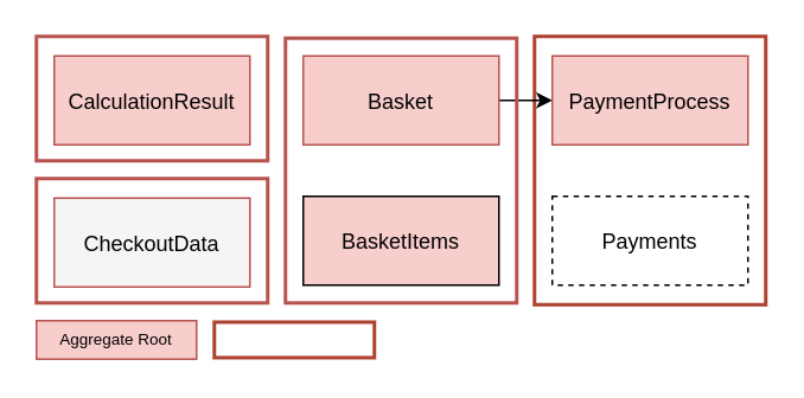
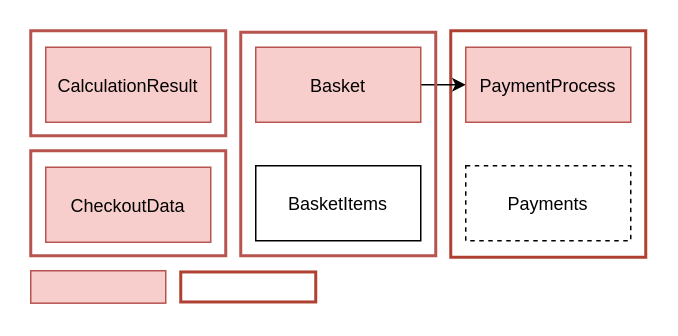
- <mxCell id="6" value="BasketItems" style="strokeColor=#000000;fillColor=#f8cecc;fontColor=#000000;" vertex="1" parent="1"><mxGeometry x="170" y="110" width="110" height="50" as="geometry" /></mxCell>
+ <mxCell id="6" value="BasketItems" style="strokeColor=#000000;fillColor=#FFFFFF;fontColor=#000000;" vertex="1" parent="1"><mxGeometry x="170" y="110" width="110" height="50" as="geometry" /></mxCell>
- <mxCell id="14" value="CheckoutData" style="strokeColor=#b85450;fillColor=#f5f5f5;" vertex="1" parent="1"><mxGeometry x="30" y="111" width="110" height="50" as="geometry" /></mxCell>
+ <mxCell id="14" value="CheckoutData" style="strokeColor=#b85450;fillColor=#f8cecc;" vertex="1" parent="1"><mxGeometry x="30" y="111" width="110" height="50" as="geometry" /></mxCell>
- <mxCell id="10" value="Aggregate Root" style="text;strokeColor=none;fillColor=none;align=center;verticalAlign=middle;rounded=0;fontColor=#000000;fontSize=9;" vertex="1" parent="1"><mxGeometry x="30" y="183.56" width="70" height="14.5" as="geometry" /></mxCell>
